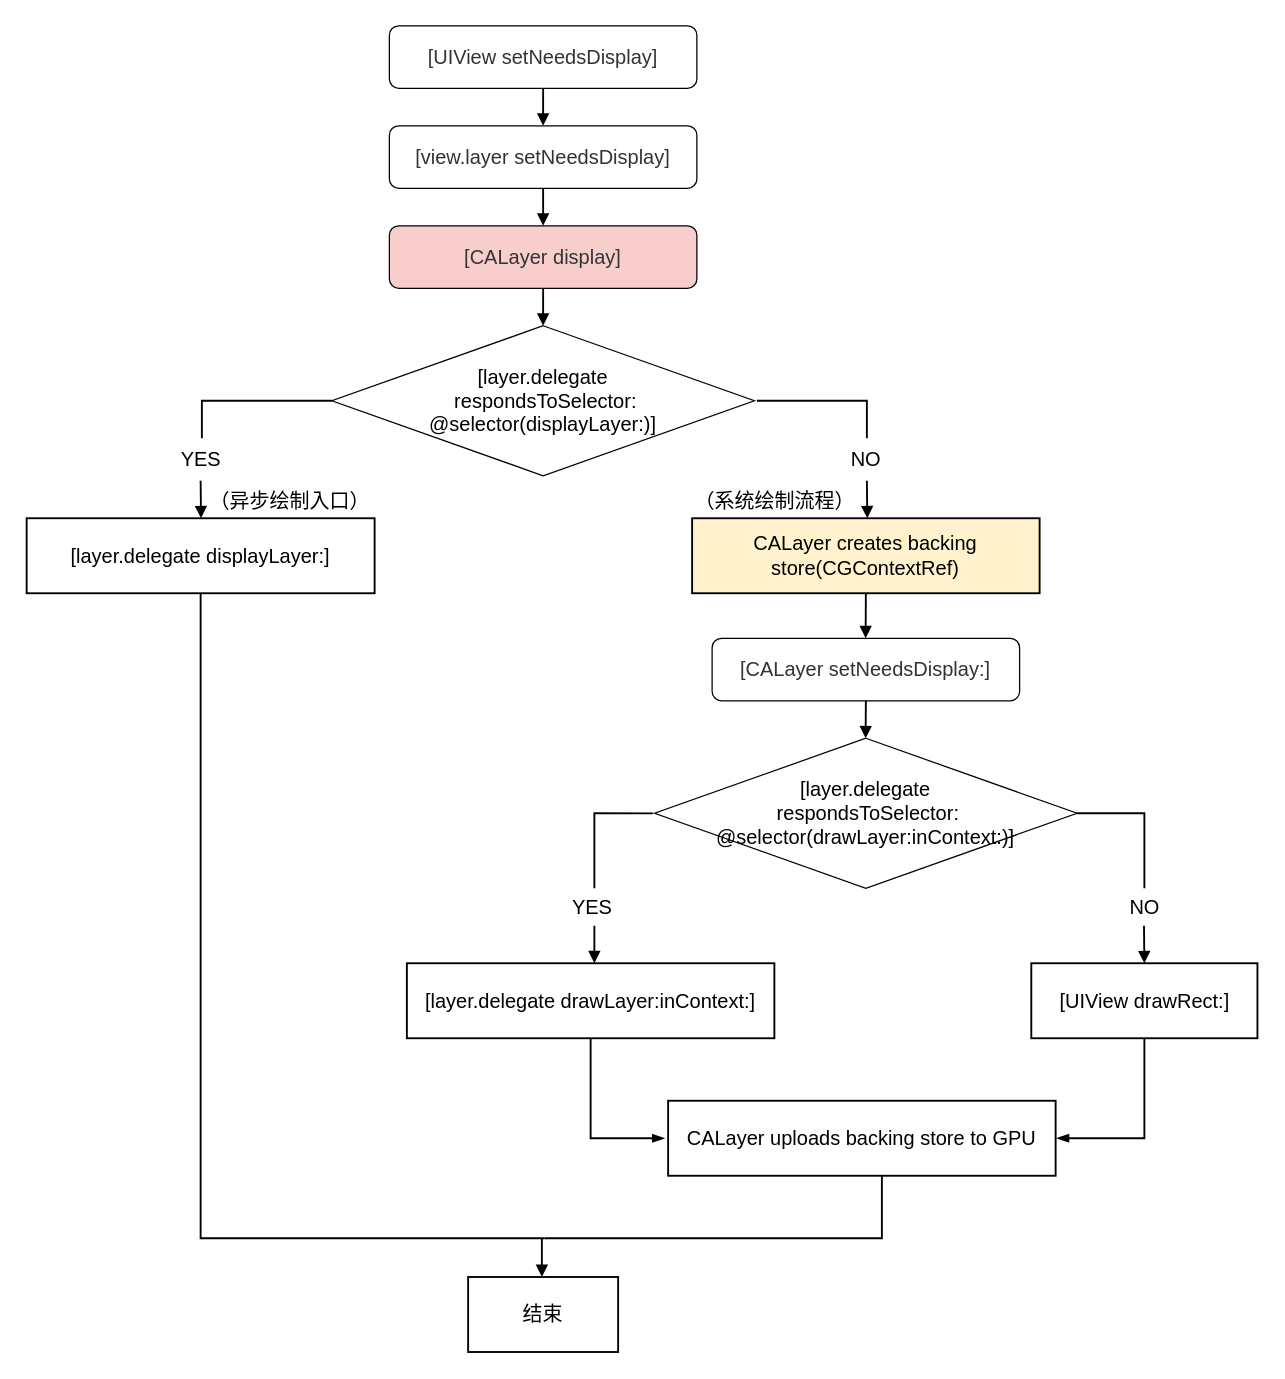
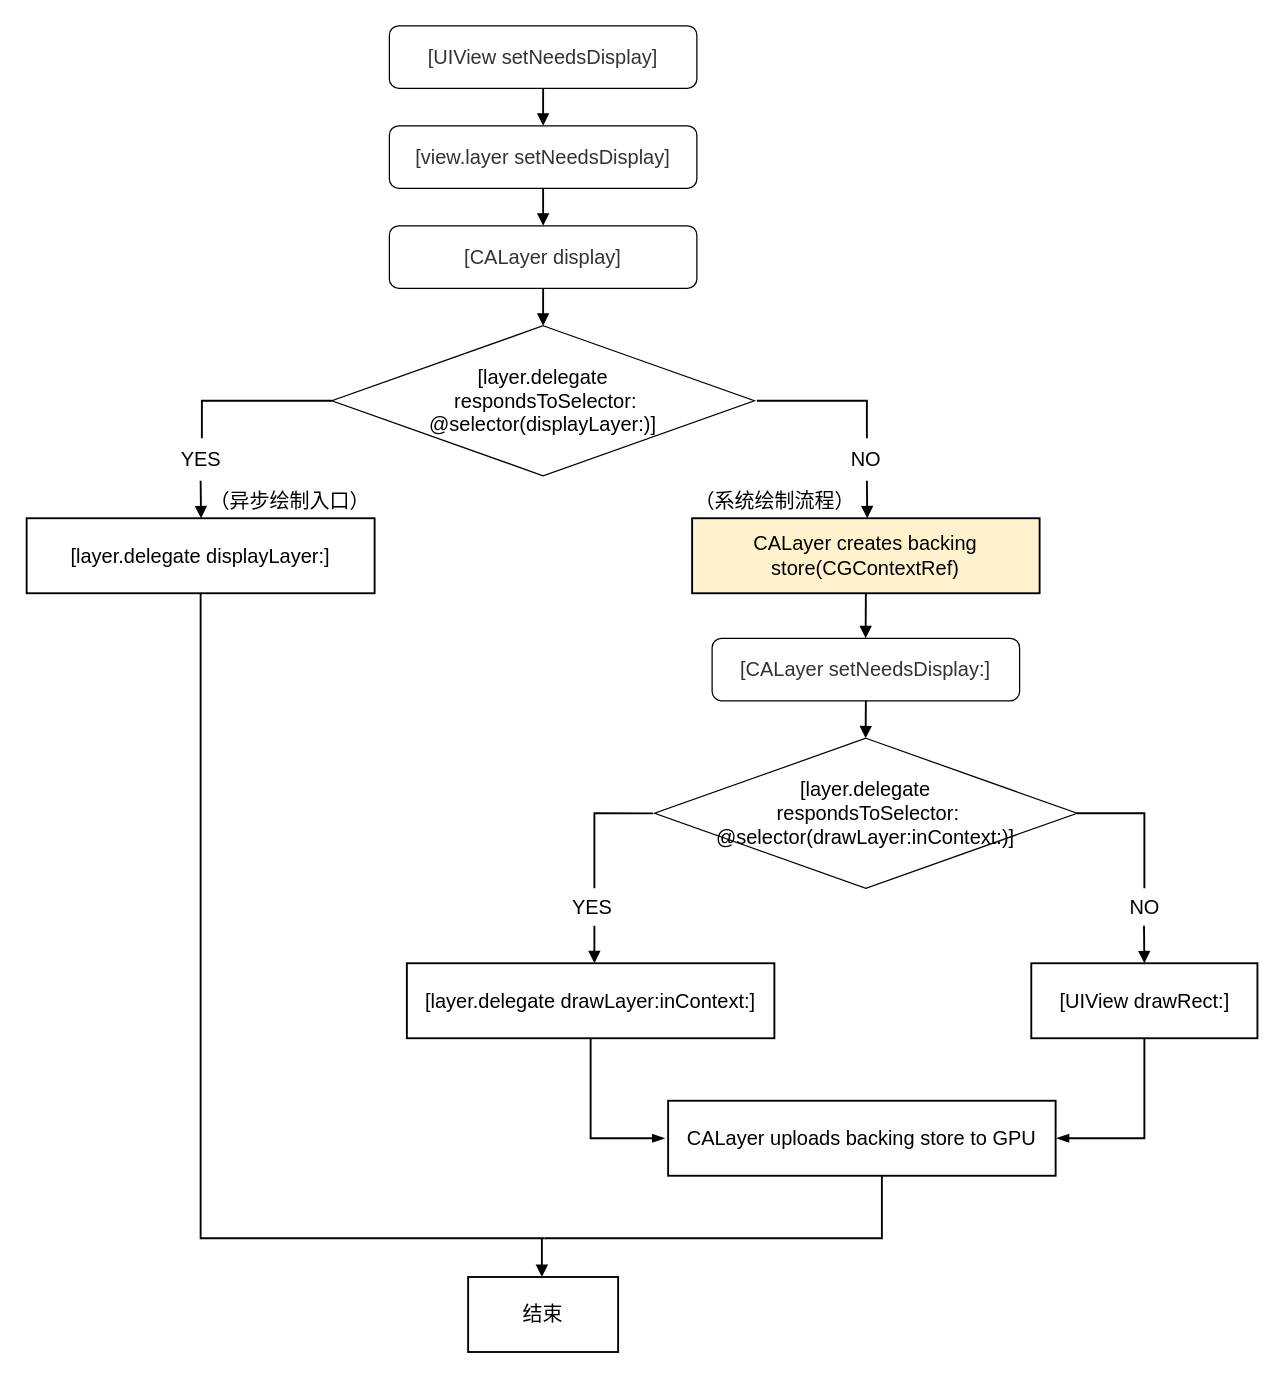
- <mxCell id="6" value="&lt;font style=&quot;font-size: 16px&quot;&gt;[CALayer display]&lt;/font&gt;" style="rounded=1;whiteSpace=wrap;html=1;fillColor=#f8cecc;fontColor=#333333;strokeColor=#000000;" parent="1" vertex="1"><mxGeometry x="311" y="180" width="246" height="50" as="geometry" /></mxCell>
+ <mxCell id="6" value="&lt;font style=&quot;font-size: 16px&quot;&gt;[CALayer display]&lt;/font&gt;" style="rounded=1;whiteSpace=wrap;html=1;fillColor=#FFFFFF;fontColor=#333333;strokeColor=#000000;" parent="1" vertex="1"><mxGeometry x="311" y="180" width="246" height="50" as="geometry" /></mxCell>
